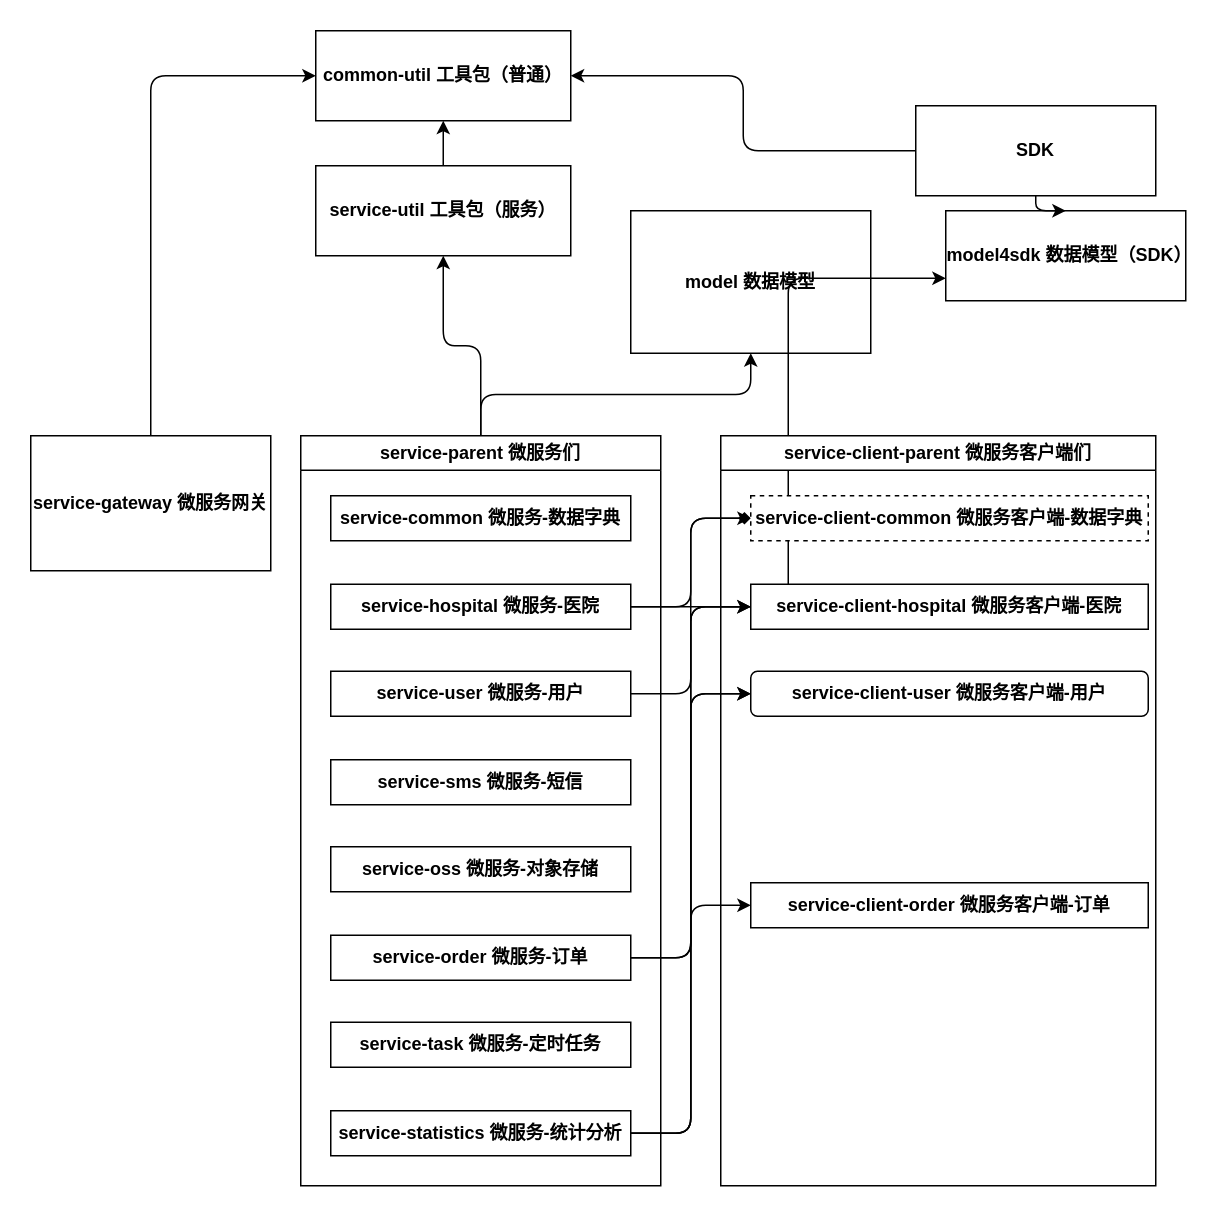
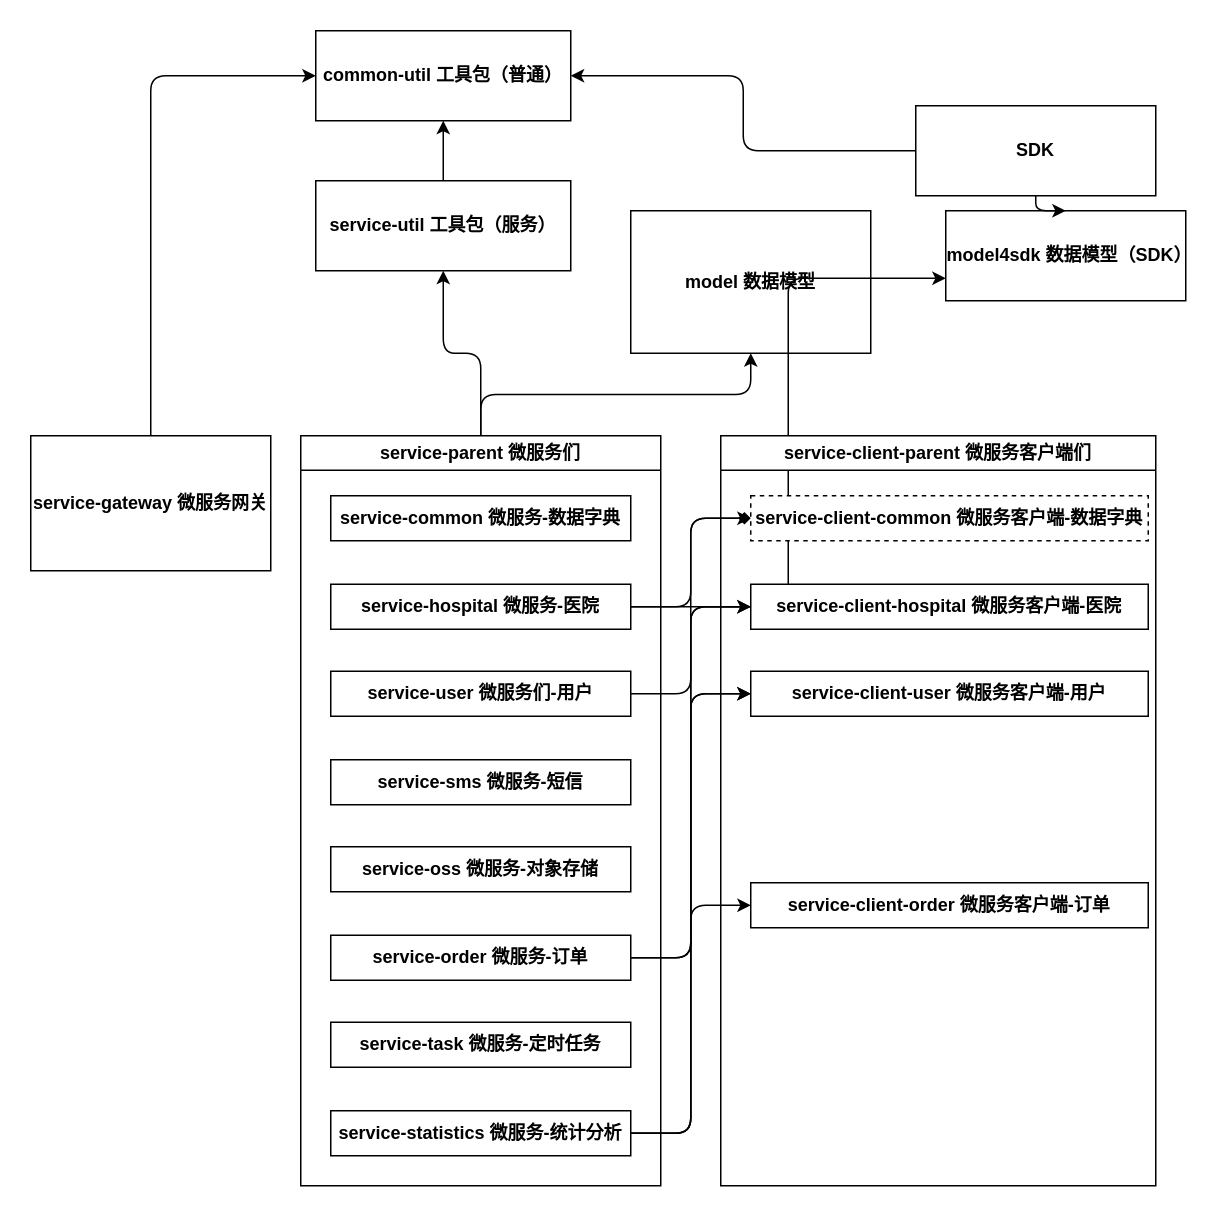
- <mxCell id="4" value="service-util 工具包（服务）" style="rounded=0;whiteSpace=wrap;html=1;fontStyle=1" vertex="1" parent="1"><mxGeometry x="210" y="110" width="170" height="60" as="geometry" /></mxCell>
+ <mxCell id="4" value="service-util 工具包（服务）" style="rounded=0;whiteSpace=wrap;html=1;fontStyle=1" vertex="1" parent="1"><mxGeometry x="210" y="120" width="170" height="60" as="geometry" /></mxCell>
- <mxCell id="16" value="service-user 微服务-用户" style="rounded=0;whiteSpace=wrap;html=1;fontStyle=1" vertex="1" parent="1"><mxGeometry x="220" y="447" width="200" height="30" as="geometry" /></mxCell>
+ <mxCell id="16" value="service-user 微服务们-用户" style="rounded=0;whiteSpace=wrap;html=1;fontStyle=1" vertex="1" parent="1"><mxGeometry x="220" y="447" width="200" height="30" as="geometry" /></mxCell>
- <mxCell id="31" value="service-client-user 微服务客户端-用户" style="whiteSpace=wrap;html=1;fontStyle=1;rounded=1;" vertex="1" parent="28"><mxGeometry x="20" y="157" width="265" height="30" as="geometry" /></mxCell>
+ <mxCell id="31" value="service-client-user 微服务客户端-用户" style="rounded=0;whiteSpace=wrap;html=1;fontStyle=1" vertex="1" parent="28"><mxGeometry x="20" y="157" width="265" height="30" as="geometry" /></mxCell>
